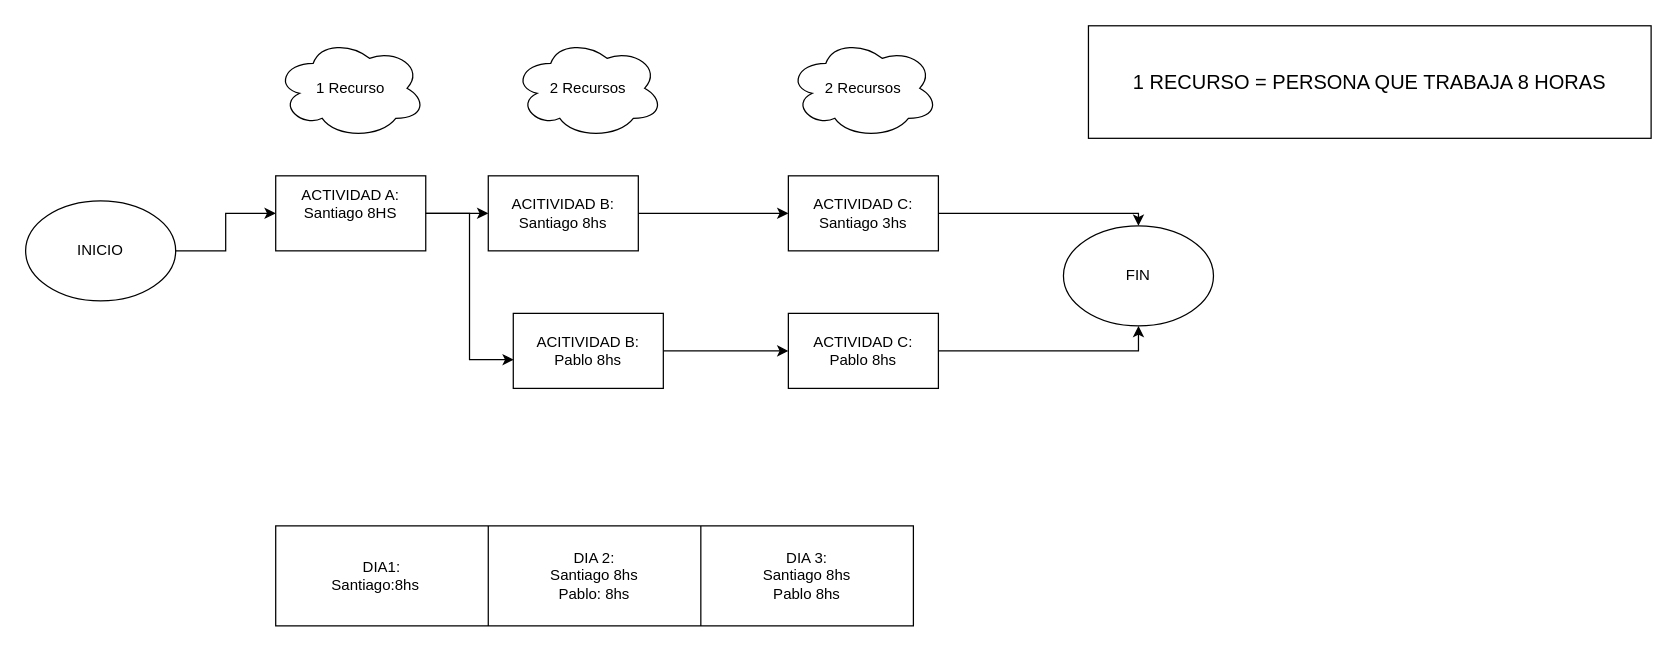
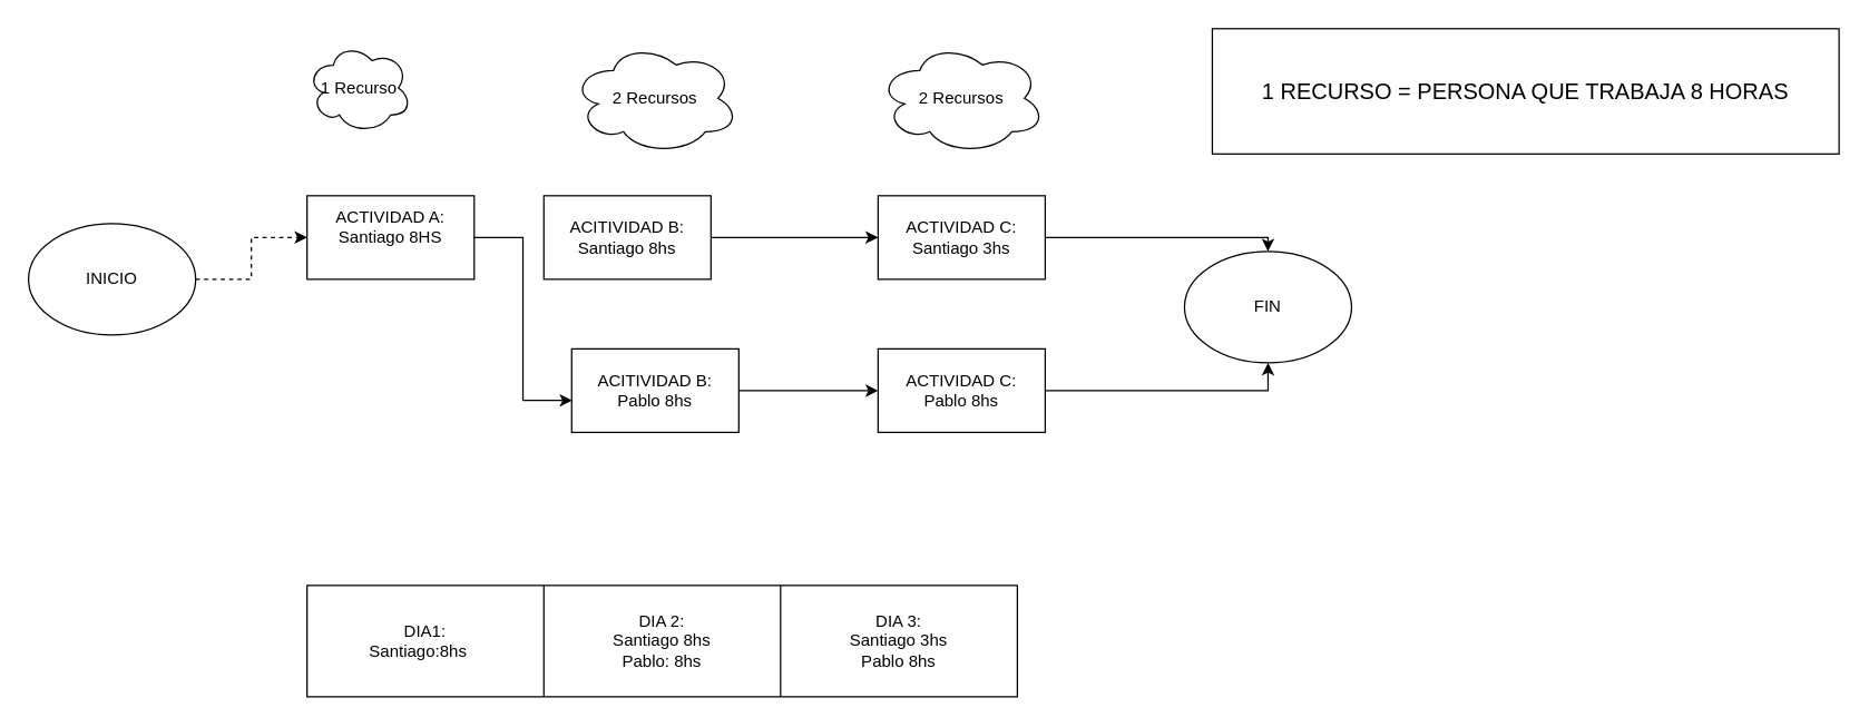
- <mxCell id="21" value="1 Recurso" style="ellipse;shape=cloud;whiteSpace=wrap;html=1;" vertex="1" parent="1"><mxGeometry x="220" y="30" width="120" height="80" as="geometry" /></mxCell>
+ <mxCell id="21" value="1 Recurso" style="ellipse;shape=cloud;whiteSpace=wrap;html=1;" vertex="1" parent="1"><mxGeometry x="220" y="30" width="75" height="65" as="geometry" /></mxCell>
- <mxCell id="4" style="edgeStyle=orthogonalEdgeStyle;rounded=0;orthogonalLoop=1;jettySize=auto;html=1;entryX=0;entryY=0.5;entryDx=0;entryDy=0;" edge="1" parent="1" source="5" target="7"><mxGeometry relative="1" as="geometry" /></mxCell>
- <mxCell id="2" style="edgeStyle=orthogonalEdgeStyle;rounded=0;orthogonalLoop=1;jettySize=auto;html=1;entryX=0;entryY=0.5;entryDx=0;entryDy=0;" edge="1" parent="1" source="3" target="5"><mxGeometry relative="1" as="geometry" /></mxCell>
+ <mxCell id="2" style="edgeStyle=orthogonalEdgeStyle;rounded=0;orthogonalLoop=1;jettySize=auto;html=1;entryX=0;entryY=0.5;entryDx=0;entryDy=0;dashed=1;" edge="1" parent="1" source="3" target="5"><mxGeometry relative="1" as="geometry" /></mxCell>
- <mxCell id="12" value="DIA 3:&lt;div&gt;Santiago 8hs&lt;/div&gt;&lt;div&gt;Pablo 8hs&lt;/div&gt;" style="shape=partialRectangle;html=1;whiteSpace=wrap;connectable=0;strokeColor=inherit;overflow=hidden;fillColor=none;top=0;left=0;bottom=0;right=0;pointerEvents=1;" vertex="1" parent="9"><mxGeometry x="340" width="170" height="80" as="geometry"><mxRectangle width="170" height="80" as="alternateBounds" /></mxGeometry></mxCell>
+ <mxCell id="12" value="DIA 3:&lt;div&gt;Santiago 3hs&lt;/div&gt;&lt;div&gt;Pablo 8hs&lt;/div&gt;" style="shape=partialRectangle;html=1;whiteSpace=wrap;connectable=0;strokeColor=inherit;overflow=hidden;fillColor=none;top=0;left=0;bottom=0;right=0;pointerEvents=1;" vertex="1" parent="9"><mxGeometry x="340" width="170" height="80" as="geometry"><mxRectangle width="170" height="80" as="alternateBounds" /></mxGeometry></mxCell>
